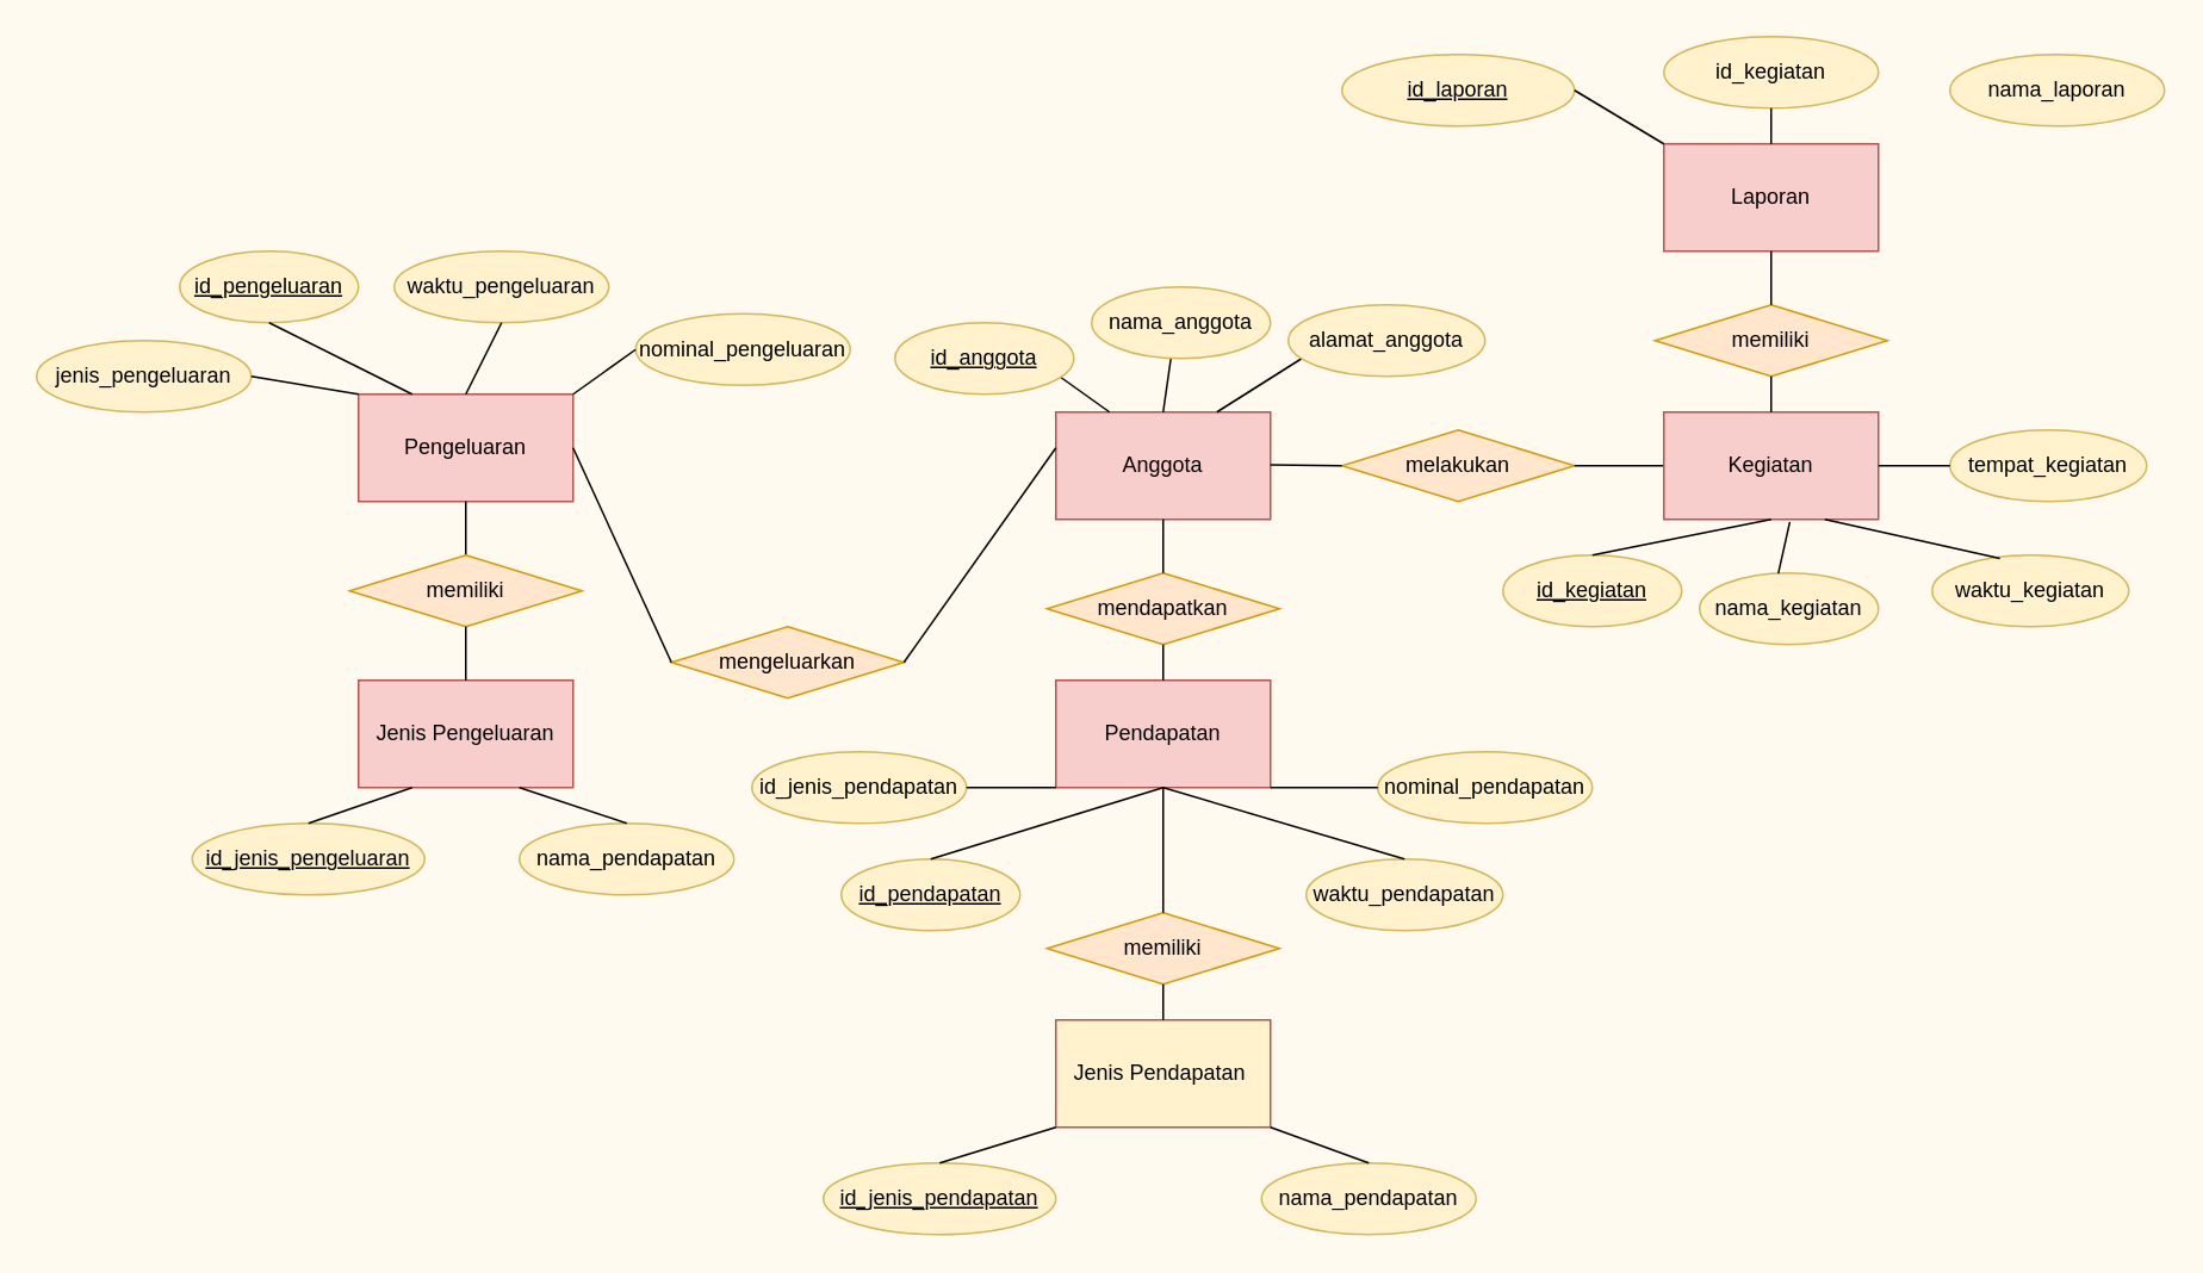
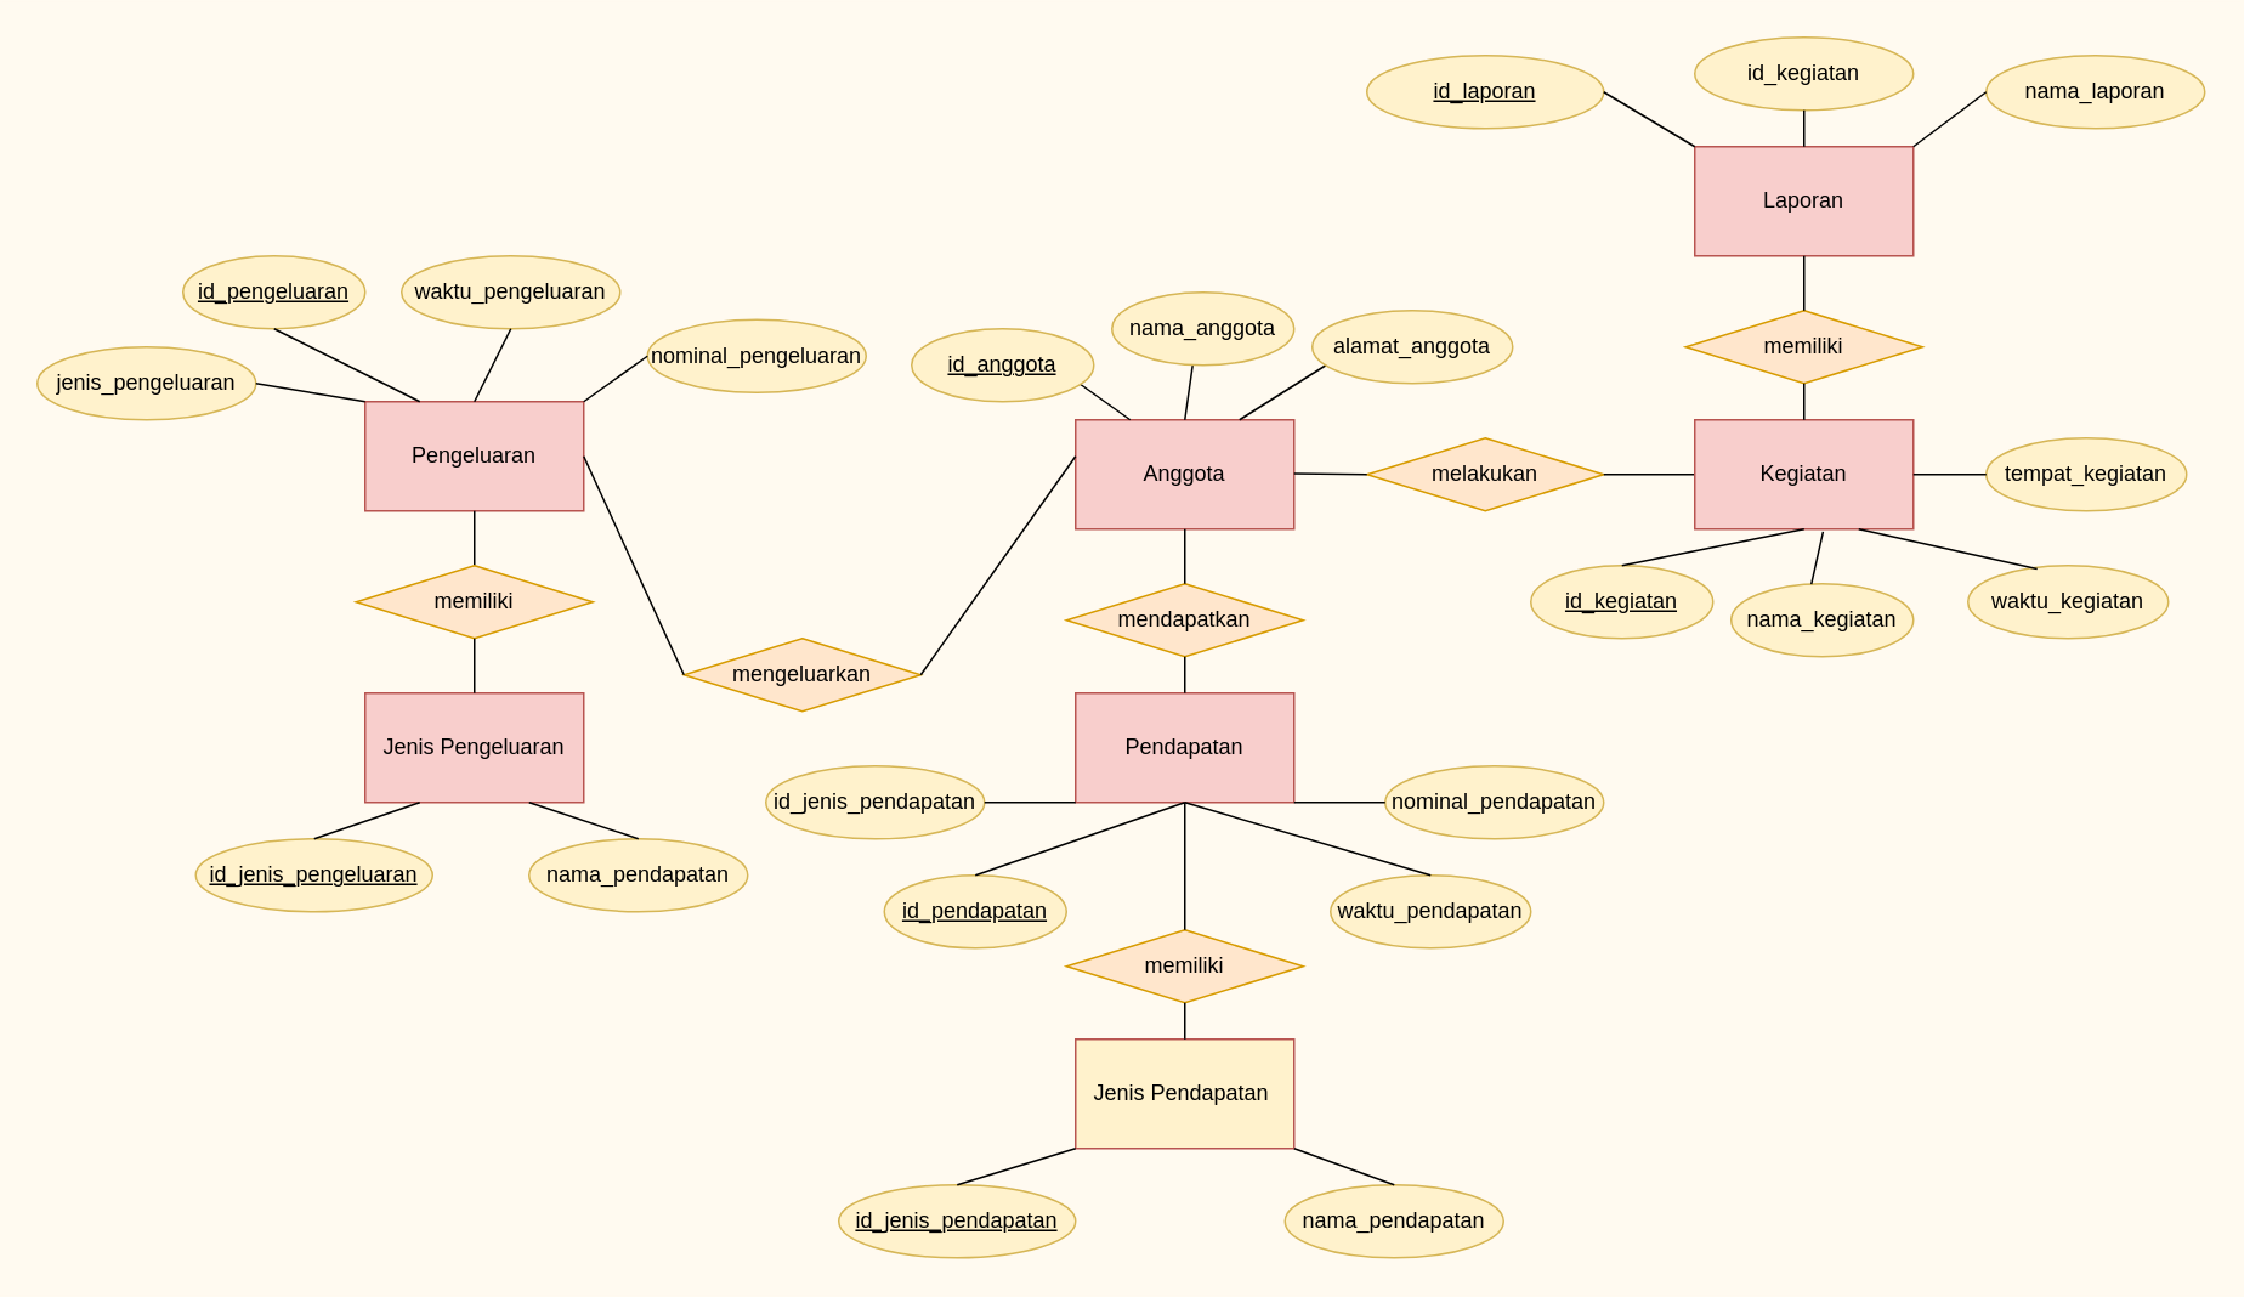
+ <mxCell id="54" value="" style="endArrow=none;html=1;rounded=0;entryX=1;entryY=0;entryDx=0;entryDy=0;exitX=0;exitY=0.5;exitDx=0;exitDy=0;" edge="1" parent="1" source="46" target="44"><mxGeometry width="50" height="50" relative="1" as="geometry"><mxPoint x="1100" y="110" as="sourcePoint" /><mxPoint x="1090" y="180" as="targetPoint" /></mxGeometry></mxCell>
- <mxCell id="29" value="nominal_pendapatan" style="ellipse;whiteSpace=wrap;html=1;fillColor=#fff2cc;strokeColor=#d6b656;" vertex="1" parent="1"><mxGeometry x="770" y="420" width="120" height="40" as="geometry" /></mxCell>
+ <mxCell id="29" value="nominal_pendapatan" style="ellipse;whiteSpace=wrap;html=1;fillColor=#fff2cc;strokeColor=#d6b656;" vertex="1" parent="1"><mxGeometry x="760" y="420" width="120" height="40" as="geometry" /></mxCell>
- <mxCell id="25" value="id_pendapatan" style="ellipse;whiteSpace=wrap;html=1;fillColor=#fff2cc;strokeColor=#d6b656;fontStyle=4" vertex="1" parent="1"><mxGeometry x="470" y="480" width="100" height="40" as="geometry" /></mxCell>
+ <mxCell id="25" value="id_pendapatan" style="ellipse;whiteSpace=wrap;html=1;fillColor=#fff2cc;strokeColor=#d6b656;fontStyle=4" vertex="1" parent="1"><mxGeometry x="485" y="480" width="100" height="40" as="geometry" /></mxCell>
